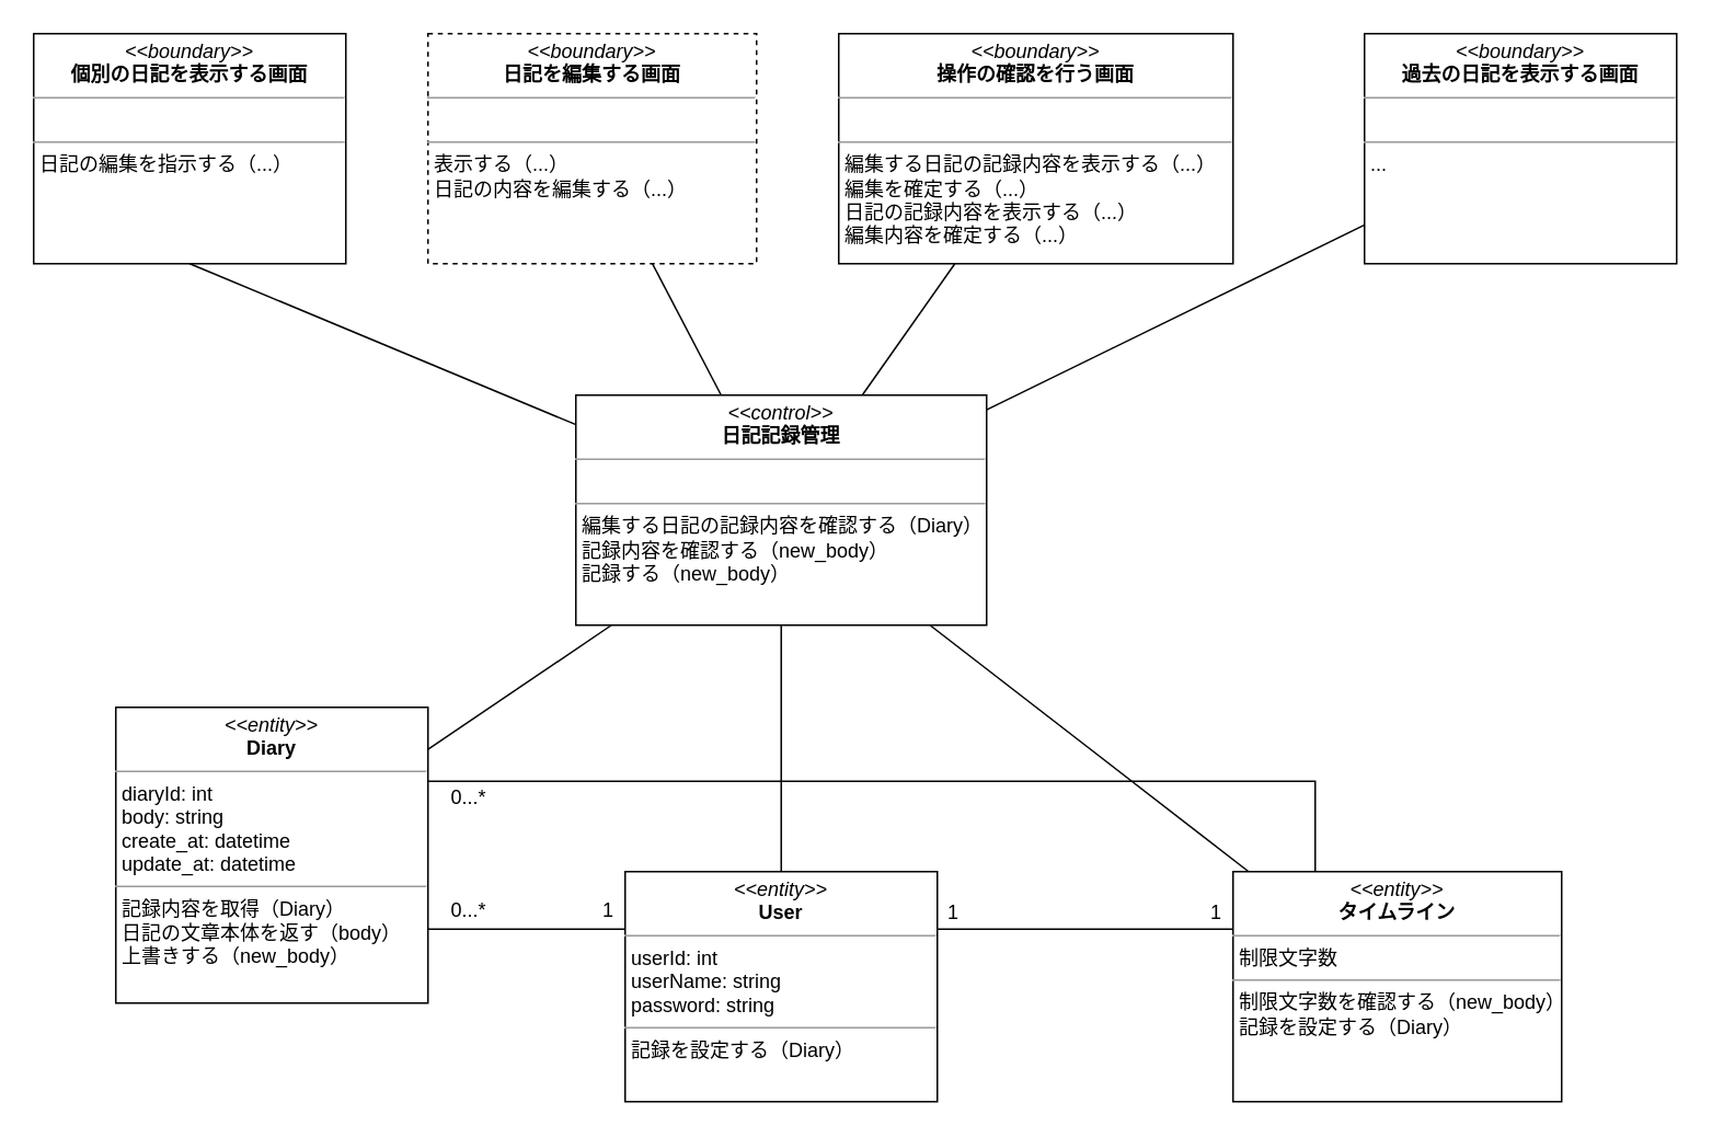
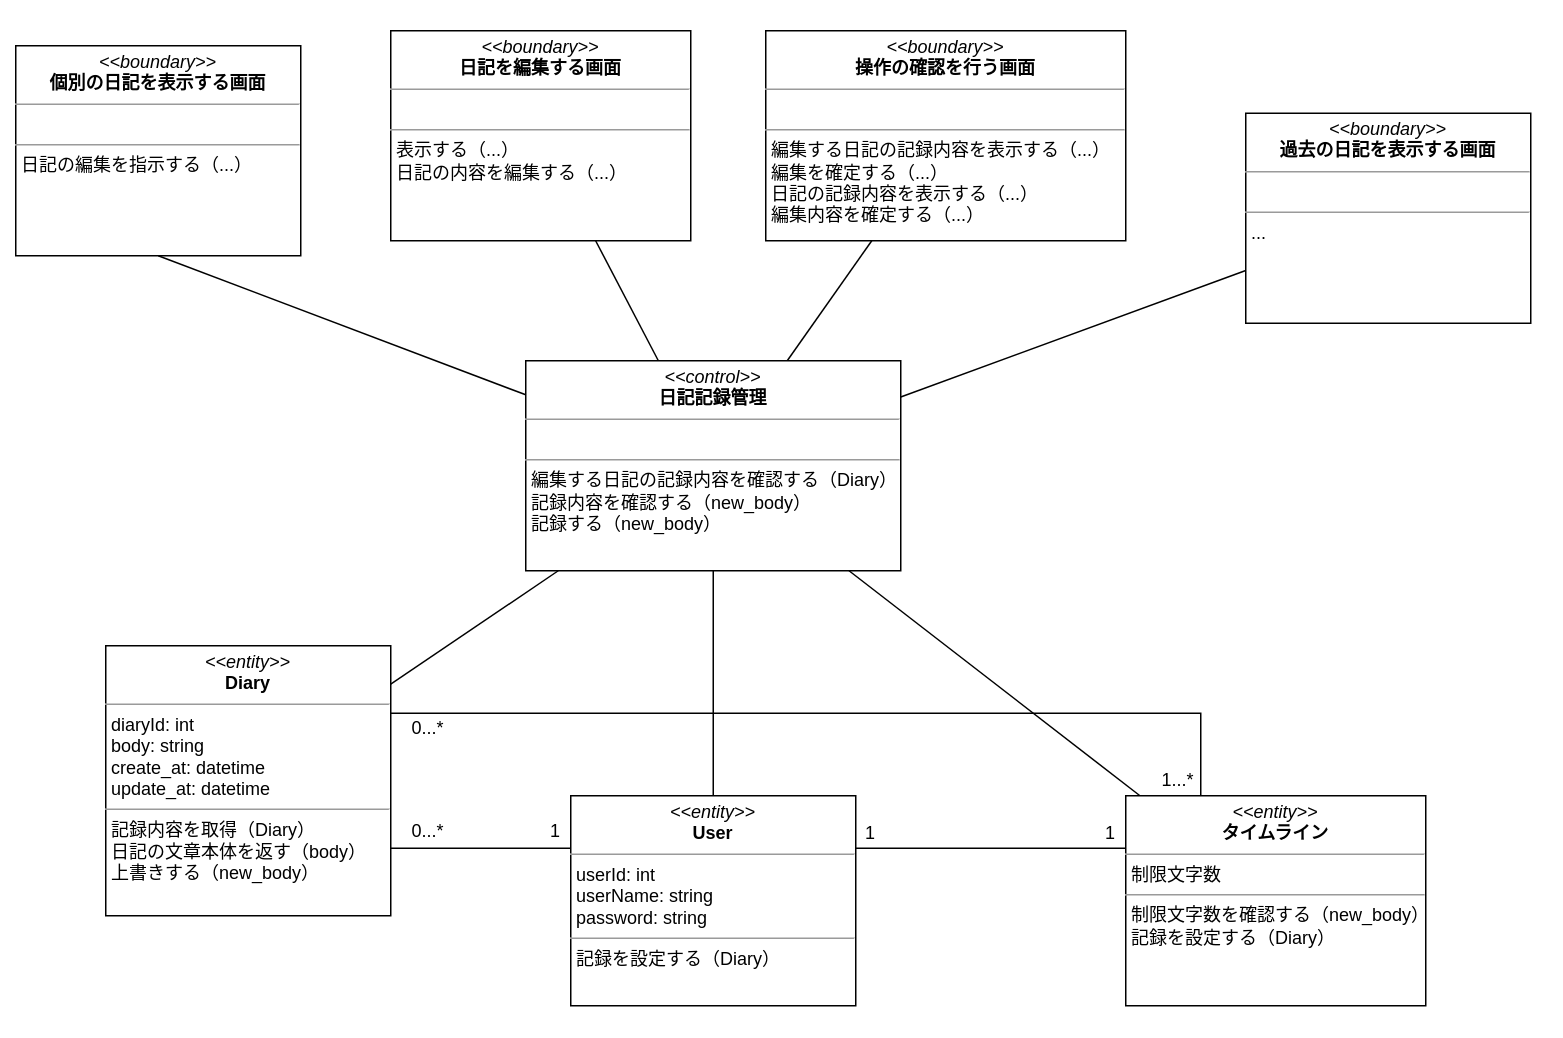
- <mxCell id="3" value="&lt;p style=&quot;margin:0px;margin-top:4px;text-align:center;&quot;&gt;&lt;i&gt;&amp;lt;&amp;lt;boundary&amp;gt;&amp;gt;&lt;/i&gt;&lt;br&gt;&lt;b&gt;個別の日記を表示する画面&lt;/b&gt;&lt;/p&gt;&lt;hr size=&quot;1&quot;&gt;&lt;p style=&quot;margin:0px;margin-left:4px;&quot;&gt;&lt;br&gt;&lt;/p&gt;&lt;hr size=&quot;1&quot;&gt;&lt;p style=&quot;margin:0px;margin-left:4px;&quot;&gt;日記の編集を指示する（...）&lt;/p&gt;" style="verticalAlign=top;align=left;overflow=fill;fontSize=12;fontFamily=Helvetica;html=1;" parent="1" vertex="1"><mxGeometry x="20" y="20" width="190" height="140" as="geometry" /></mxCell>
+ <mxCell id="3" value="&lt;p style=&quot;margin:0px;margin-top:4px;text-align:center;&quot;&gt;&lt;i&gt;&amp;lt;&amp;lt;boundary&amp;gt;&amp;gt;&lt;/i&gt;&lt;br&gt;&lt;b&gt;個別の日記を表示する画面&lt;/b&gt;&lt;/p&gt;&lt;hr size=&quot;1&quot;&gt;&lt;p style=&quot;margin:0px;margin-left:4px;&quot;&gt;&lt;br&gt;&lt;/p&gt;&lt;hr size=&quot;1&quot;&gt;&lt;p style=&quot;margin:0px;margin-left:4px;&quot;&gt;日記の編集を指示する（...）&lt;/p&gt;" style="verticalAlign=top;align=left;overflow=fill;fontSize=12;fontFamily=Helvetica;html=1;" parent="1" vertex="1"><mxGeometry x="10" y="30" width="190" height="140" as="geometry" /></mxCell>
- <mxCell id="5" value="&lt;p style=&quot;margin:0px;margin-top:4px;text-align:center;&quot;&gt;&lt;i&gt;&amp;lt;&amp;lt;boundary&amp;gt;&amp;gt;&lt;/i&gt;&lt;br&gt;&lt;b&gt;日記を編集する画面&lt;/b&gt;&lt;/p&gt;&lt;hr size=&quot;1&quot;&gt;&lt;p style=&quot;margin:0px;margin-left:4px;&quot;&gt;&lt;br&gt;&lt;/p&gt;&lt;hr size=&quot;1&quot;&gt;&lt;p style=&quot;margin:0px;margin-left:4px;&quot;&gt;表示する（...）&lt;/p&gt;&lt;p style=&quot;margin:0px;margin-left:4px;&quot;&gt;日記の内容を編集する（...）&lt;/p&gt;" style="verticalAlign=top;align=left;overflow=fill;fontSize=12;fontFamily=Helvetica;html=1;dashed=1;" parent="1" vertex="1"><mxGeometry x="260" y="20" width="200" height="140" as="geometry" /></mxCell>
+ <mxCell id="5" value="&lt;p style=&quot;margin:0px;margin-top:4px;text-align:center;&quot;&gt;&lt;i&gt;&amp;lt;&amp;lt;boundary&amp;gt;&amp;gt;&lt;/i&gt;&lt;br&gt;&lt;b&gt;日記を編集する画面&lt;/b&gt;&lt;/p&gt;&lt;hr size=&quot;1&quot;&gt;&lt;p style=&quot;margin:0px;margin-left:4px;&quot;&gt;&lt;br&gt;&lt;/p&gt;&lt;hr size=&quot;1&quot;&gt;&lt;p style=&quot;margin:0px;margin-left:4px;&quot;&gt;表示する（...）&lt;/p&gt;&lt;p style=&quot;margin:0px;margin-left:4px;&quot;&gt;日記の内容を編集する（...）&lt;/p&gt;" style="verticalAlign=top;align=left;overflow=fill;fontSize=12;fontFamily=Helvetica;html=1;" parent="1" vertex="1"><mxGeometry x="260" y="20" width="200" height="140" as="geometry" /></mxCell>
- <mxCell id="9" value="&lt;p style=&quot;margin:0px;margin-top:4px;text-align:center;&quot;&gt;&lt;i&gt;&amp;lt;&amp;lt;boundary&amp;gt;&amp;gt;&lt;/i&gt;&lt;br&gt;&lt;b&gt;過去の日記を表示する画面&lt;/b&gt;&lt;/p&gt;&lt;hr size=&quot;1&quot;&gt;&lt;p style=&quot;margin:0px;margin-left:4px;&quot;&gt;&lt;br&gt;&lt;/p&gt;&lt;hr size=&quot;1&quot;&gt;&lt;p style=&quot;margin:0px;margin-left:4px;&quot;&gt;...&lt;/p&gt;" style="verticalAlign=top;align=left;overflow=fill;fontSize=12;fontFamily=Helvetica;html=1;" parent="1" vertex="1"><mxGeometry x="830" y="20" width="190" height="140" as="geometry" /></mxCell>
+ <mxCell id="9" value="&lt;p style=&quot;margin:0px;margin-top:4px;text-align:center;&quot;&gt;&lt;i&gt;&amp;lt;&amp;lt;boundary&amp;gt;&amp;gt;&lt;/i&gt;&lt;br&gt;&lt;b&gt;過去の日記を表示する画面&lt;/b&gt;&lt;/p&gt;&lt;hr size=&quot;1&quot;&gt;&lt;p style=&quot;margin:0px;margin-left:4px;&quot;&gt;&lt;br&gt;&lt;/p&gt;&lt;hr size=&quot;1&quot;&gt;&lt;p style=&quot;margin:0px;margin-left:4px;&quot;&gt;...&lt;/p&gt;" style="verticalAlign=top;align=left;overflow=fill;fontSize=12;fontFamily=Helvetica;html=1;" parent="1" vertex="1"><mxGeometry x="830" y="75" width="190" height="140" as="geometry" /></mxCell>
+ <mxCell id="23" value="1...*" style="text;html=1;strokeColor=none;fillColor=none;align=center;verticalAlign=middle;whiteSpace=wrap;rounded=0;" parent="1" vertex="1"><mxGeometry x="770" y="510" width="30" height="20" as="geometry" /></mxCell>
